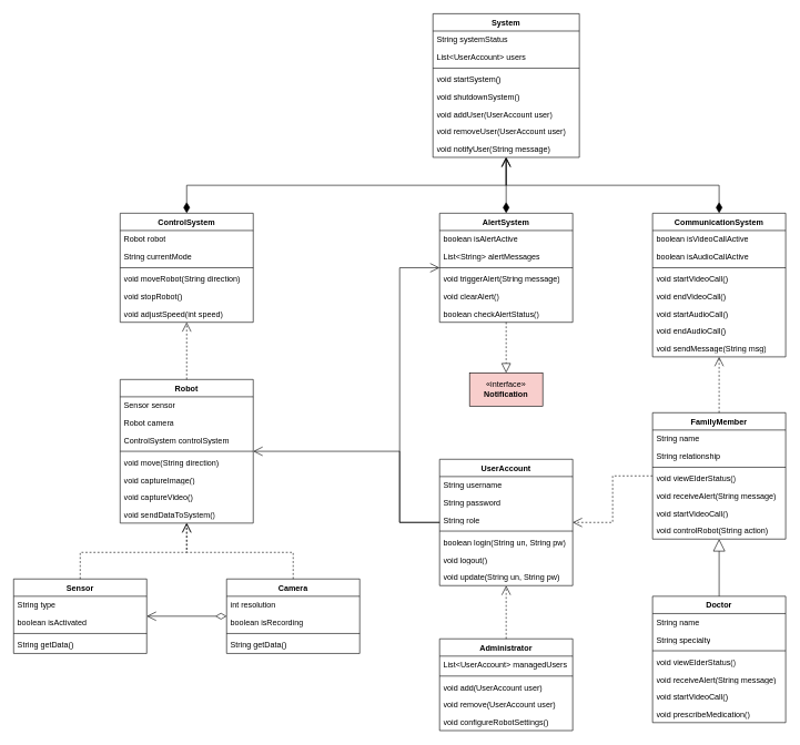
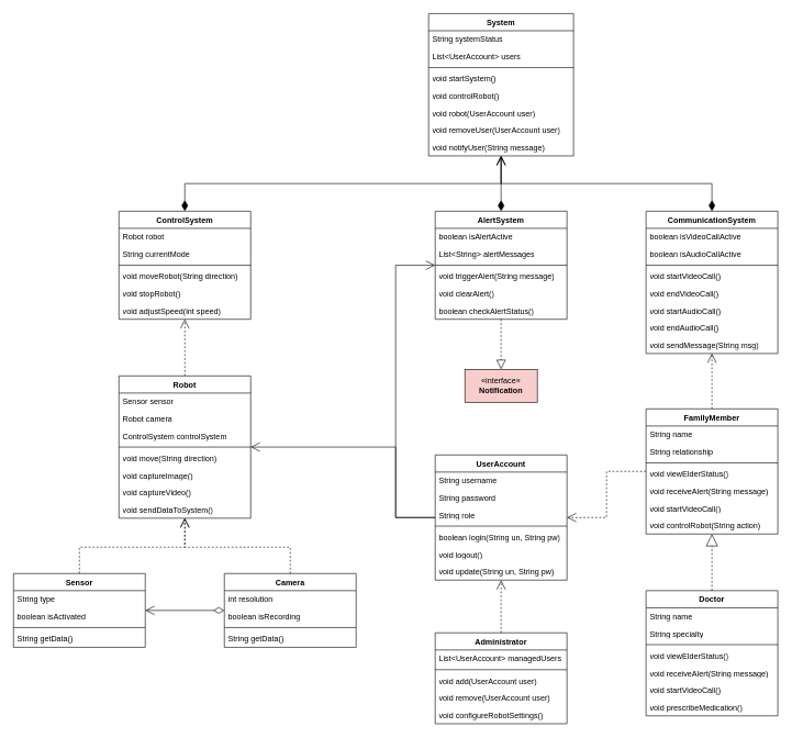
- <mxCell id="7" value="void shutdownSystem()" style="text;strokeColor=none;fillColor=none;align=left;verticalAlign=top;spacingLeft=4;spacingRight=4;overflow=hidden;rotatable=0;points=[[0,0.5],[1,0.5]];portConstraint=eastwest;whiteSpace=wrap;html=1;" vertex="1" parent="2"><mxGeometry y="112" width="220" height="26" as="geometry" /></mxCell>
+ <mxCell id="7" value="void controlRobot()" style="text;strokeColor=none;fillColor=none;align=left;verticalAlign=top;spacingLeft=4;spacingRight=4;overflow=hidden;rotatable=0;points=[[0,0.5],[1,0.5]];portConstraint=eastwest;whiteSpace=wrap;html=1;" vertex="1" parent="2"><mxGeometry y="112" width="220" height="26" as="geometry" /></mxCell>
- <mxCell id="8" value="void addUser(UserAccount user)" style="text;strokeColor=none;fillColor=none;align=left;verticalAlign=top;spacingLeft=4;spacingRight=4;overflow=hidden;rotatable=0;points=[[0,0.5],[1,0.5]];portConstraint=eastwest;whiteSpace=wrap;html=1;" vertex="1" parent="2"><mxGeometry y="138" width="220" height="26" as="geometry" /></mxCell>
+ <mxCell id="8" value="void robot(UserAccount user)" style="text;strokeColor=none;fillColor=none;align=left;verticalAlign=top;spacingLeft=4;spacingRight=4;overflow=hidden;rotatable=0;points=[[0,0.5],[1,0.5]];portConstraint=eastwest;whiteSpace=wrap;html=1;" vertex="1" parent="2"><mxGeometry y="138" width="220" height="26" as="geometry" /></mxCell>
- <mxCell id="86" value="" style="endArrow=block;endSize=16;endFill=0;html=1;rounded=0;entryX=0.5;entryY=1;entryDx=0;entryDy=0;exitX=0.5;exitY=0;exitDx=0;exitDy=0;" edge="1" parent="1" source="61" target="53"><mxGeometry width="160" relative="1" as="geometry"><mxPoint x="520" y="1000" as="sourcePoint" /><mxPoint x="680" y="1000" as="targetPoint" /></mxGeometry></mxCell>
+ <mxCell id="86" value="" style="endArrow=block;endSize=16;endFill=0;html=1;rounded=0;entryX=0.5;entryY=1;entryDx=0;entryDy=0;exitX=0.5;exitY=0;exitDx=0;exitDy=0;dashed=1;" edge="1" parent="1" source="61" target="53"><mxGeometry width="160" relative="1" as="geometry"><mxPoint x="520" y="1000" as="sourcePoint" /><mxPoint x="680" y="1000" as="targetPoint" /></mxGeometry></mxCell>
